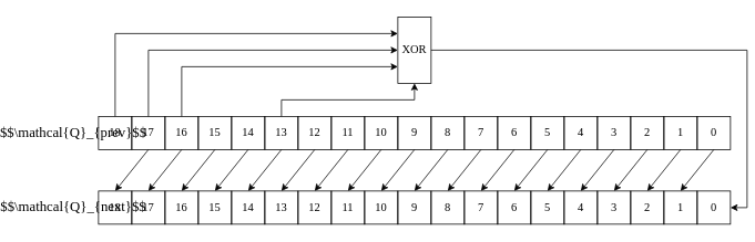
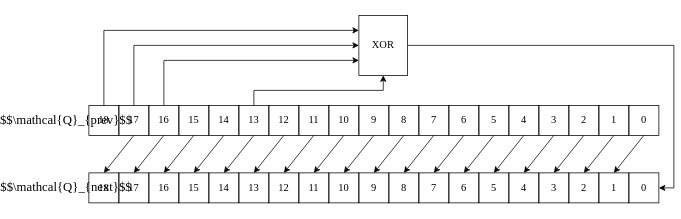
- <mxCell id="26" value="XOR" style="rounded=0;whiteSpace=wrap;html=1;fontFamily=Times New Roman;fontSize=14;fillColor=none;" vertex="1" parent="1"><mxGeometry x="440" y="20" width="40" height="80" as="geometry" /></mxCell>
+ <mxCell id="26" value="XOR" style="rounded=0;whiteSpace=wrap;html=1;fontFamily=Times New Roman;fontSize=14;fillColor=none;" vertex="1" parent="1"><mxGeometry x="440" y="20" width="65" height="80" as="geometry" /></mxCell>
